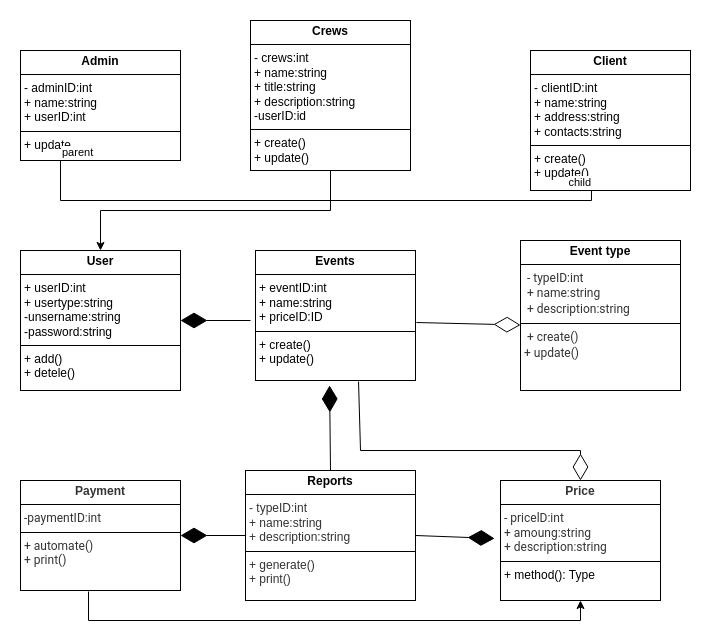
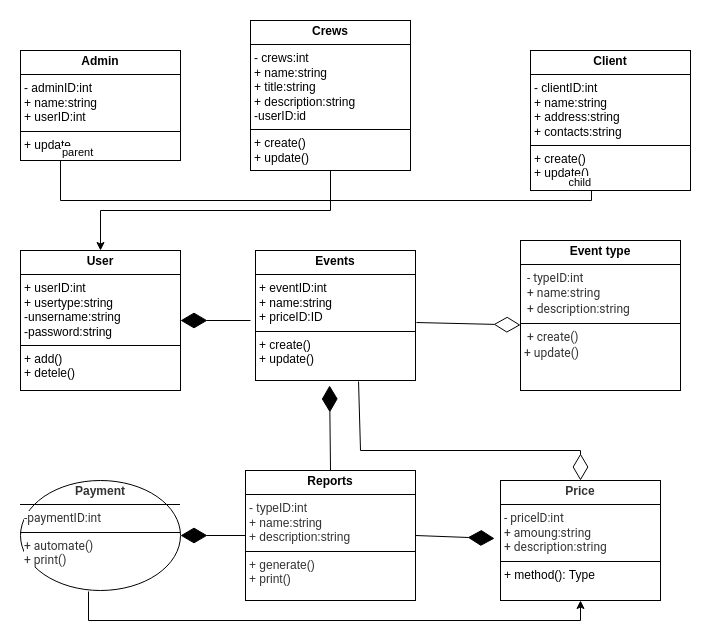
- <mxCell id="10" value="&lt;p style=&quot;margin:0px;margin-top:4px;text-align:center;&quot;&gt;&lt;span style=&quot;color: rgb(51, 51, 51); text-align: start; background-color: rgb(255, 255, 255);&quot;&gt;&lt;b style=&quot;&quot;&gt;&lt;font face=&quot;Helvetica&quot;&gt;Payment&lt;/font&gt;&lt;/b&gt;&lt;/span&gt;&lt;br&gt;&lt;/p&gt;&lt;hr size=&quot;1&quot; style=&quot;border-style:solid;&quot;&gt;&lt;p style=&quot;margin:0px;margin-left:4px;&quot;&gt;&lt;span style=&quot;color: rgb(51, 51, 51); font-family: roboto, sans-serif; background-color: rgb(255, 255, 255);&quot;&gt;&lt;font style=&quot;font-size: 12px;&quot;&gt;-paymentID:int&lt;/font&gt;&lt;/span&gt;&lt;br&gt;&lt;/p&gt;&lt;hr size=&quot;1&quot; style=&quot;border-style:solid;&quot;&gt;&lt;p style=&quot;margin:0px;margin-left:4px;&quot;&gt;&lt;span style=&quot;color: rgb(51, 51, 51); font-family: roboto, sans-serif; background-color: rgb(255, 255, 255);&quot;&gt;&lt;font style=&quot;font-size: 12px;&quot;&gt;+ automate()&amp;nbsp;&lt;/font&gt;&lt;/span&gt;&lt;/p&gt;&lt;p style=&quot;margin:0px;margin-left:4px;&quot;&gt;&lt;span style=&quot;color: rgb(51, 51, 51); font-family: roboto, sans-serif; background-color: rgb(255, 255, 255);&quot;&gt;&lt;font style=&quot;font-size: 12px;&quot;&gt;+ print()&lt;/font&gt;&lt;/span&gt;&lt;br&gt;&lt;/p&gt;" style="verticalAlign=top;align=left;overflow=fill;html=1;whiteSpace=wrap;" vertex="1" parent="1"><mxGeometry x="20" y="480" width="160" height="110" as="geometry" /></mxCell>
+ <mxCell id="10" value="&lt;p style=&quot;margin:0px;margin-top:4px;text-align:center;&quot;&gt;&lt;span style=&quot;color: rgb(51, 51, 51); text-align: start; background-color: rgb(255, 255, 255);&quot;&gt;&lt;b style=&quot;&quot;&gt;&lt;font face=&quot;Helvetica&quot;&gt;Payment&lt;/font&gt;&lt;/b&gt;&lt;/span&gt;&lt;br&gt;&lt;/p&gt;&lt;hr size=&quot;1&quot; style=&quot;border-style:solid;&quot;&gt;&lt;p style=&quot;margin:0px;margin-left:4px;&quot;&gt;&lt;span style=&quot;color: rgb(51, 51, 51); font-family: roboto, sans-serif; background-color: rgb(255, 255, 255);&quot;&gt;&lt;font style=&quot;font-size: 12px;&quot;&gt;-paymentID:int&lt;/font&gt;&lt;/span&gt;&lt;br&gt;&lt;/p&gt;&lt;hr size=&quot;1&quot; style=&quot;border-style:solid;&quot;&gt;&lt;p style=&quot;margin:0px;margin-left:4px;&quot;&gt;&lt;span style=&quot;color: rgb(51, 51, 51); font-family: roboto, sans-serif; background-color: rgb(255, 255, 255);&quot;&gt;&lt;font style=&quot;font-size: 12px;&quot;&gt;+ automate()&amp;nbsp;&lt;/font&gt;&lt;/span&gt;&lt;/p&gt;&lt;p style=&quot;margin:0px;margin-left:4px;&quot;&gt;&lt;span style=&quot;color: rgb(51, 51, 51); font-family: roboto, sans-serif; background-color: rgb(255, 255, 255);&quot;&gt;&lt;font style=&quot;font-size: 12px;&quot;&gt;+ print()&lt;/font&gt;&lt;/span&gt;&lt;br&gt;&lt;/p&gt;" style="ellipse;verticalAlign=top;align=left;overflow=fill;html=1;whiteSpace=wrap;" vertex="1" parent="1"><mxGeometry x="20" y="480" width="160" height="110" as="geometry" /></mxCell>
